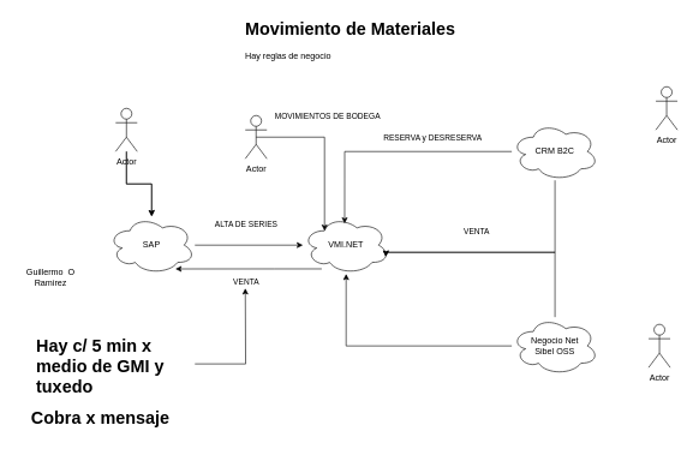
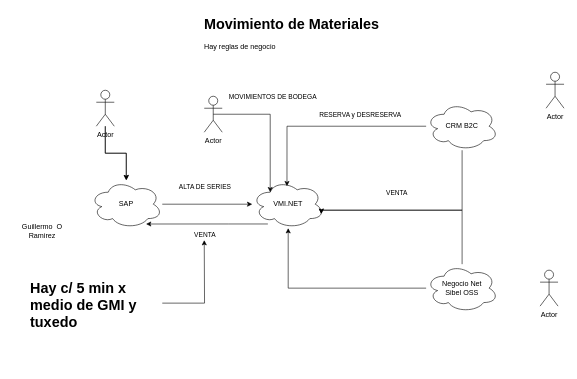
- <mxCell id="22" value="&lt;h1&gt;Cobra x mensaje&lt;/h1&gt;" style="text;html=1;strokeColor=none;fillColor=none;spacing=5;spacingTop=-20;whiteSpace=wrap;overflow=hidden;rounded=0;" parent="1" vertex="1"><mxGeometry x="37.5" y="560" width="230" height="50" as="geometry" /></mxCell>
